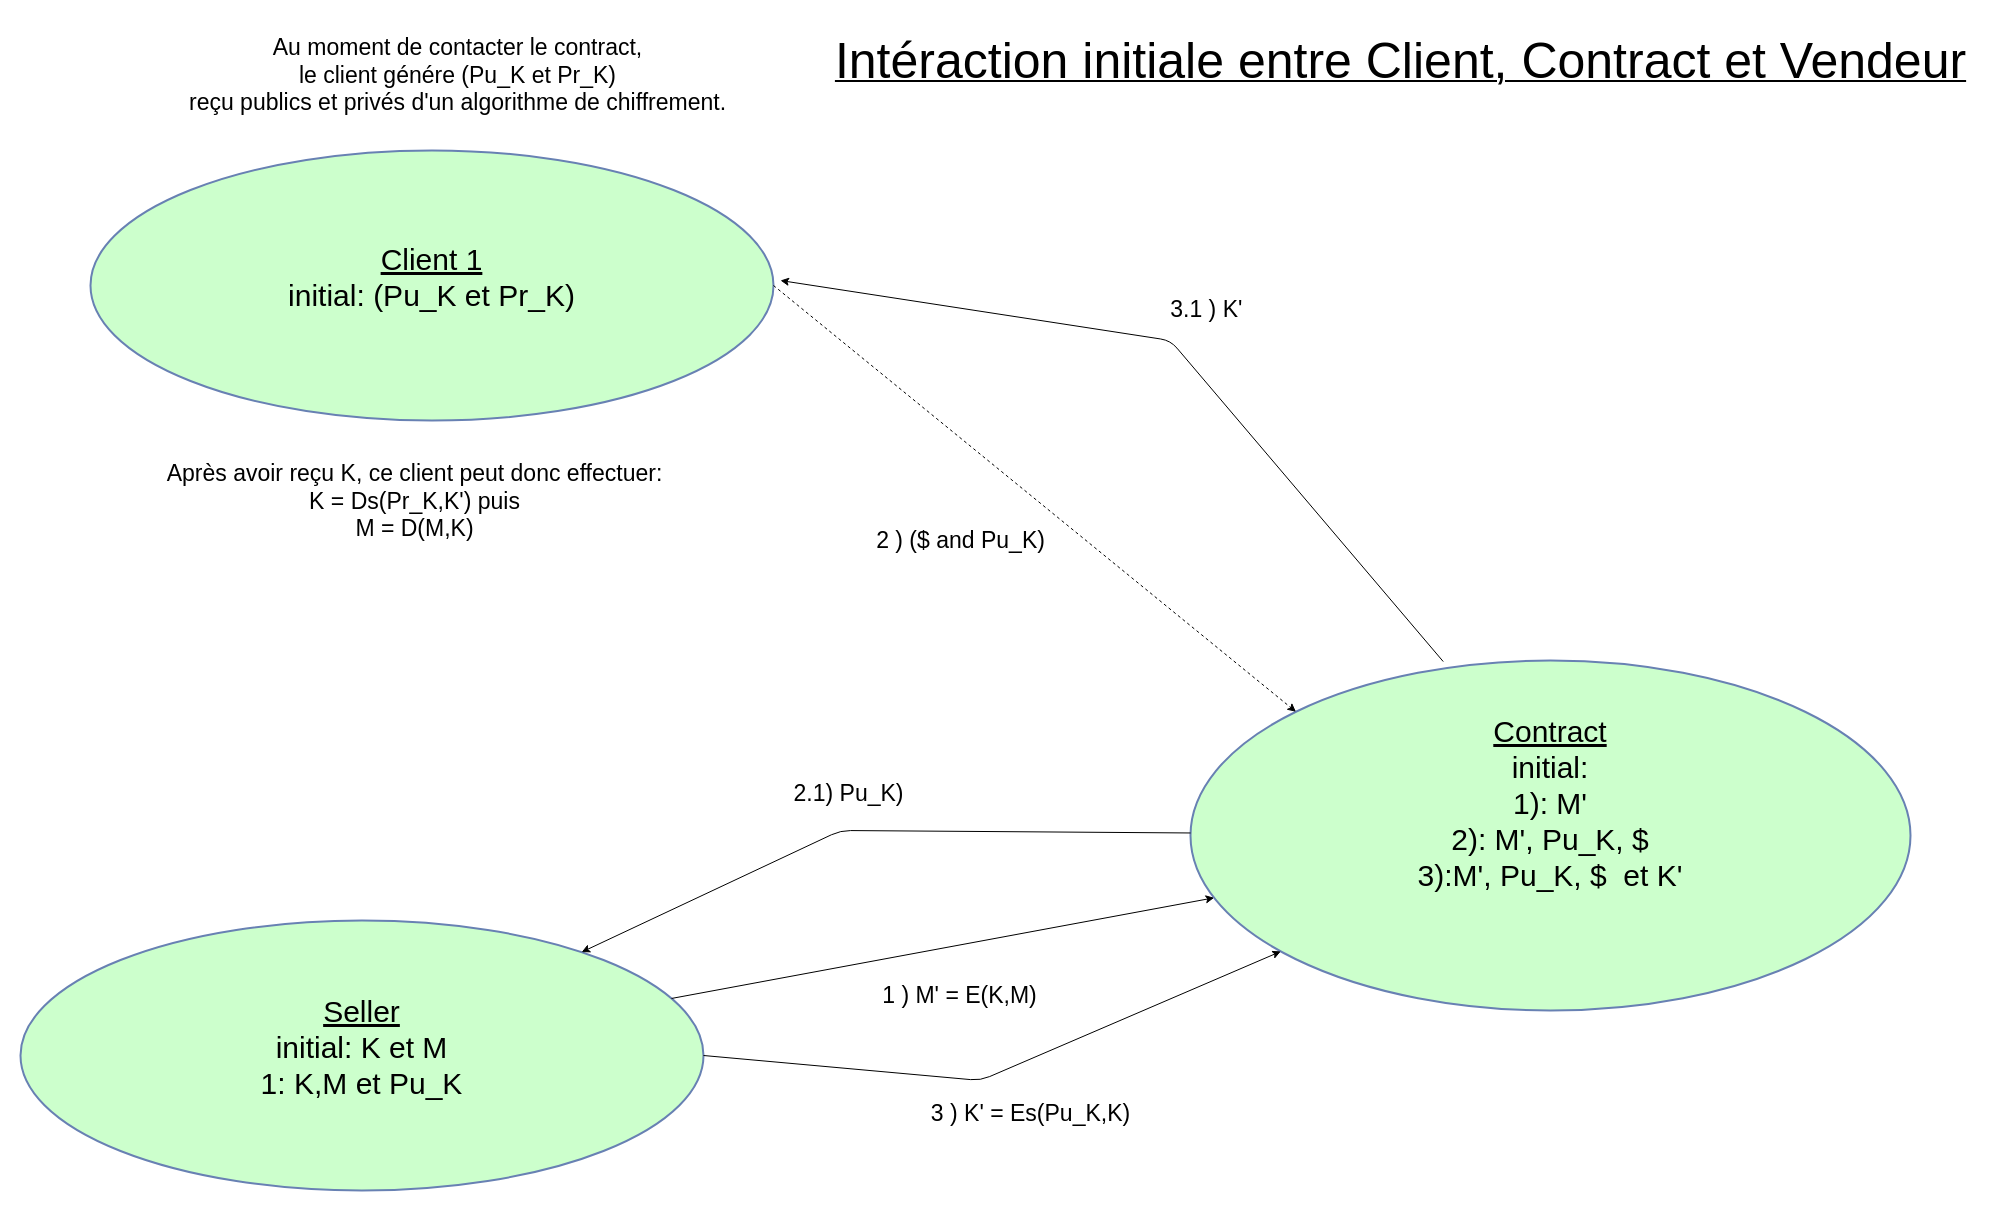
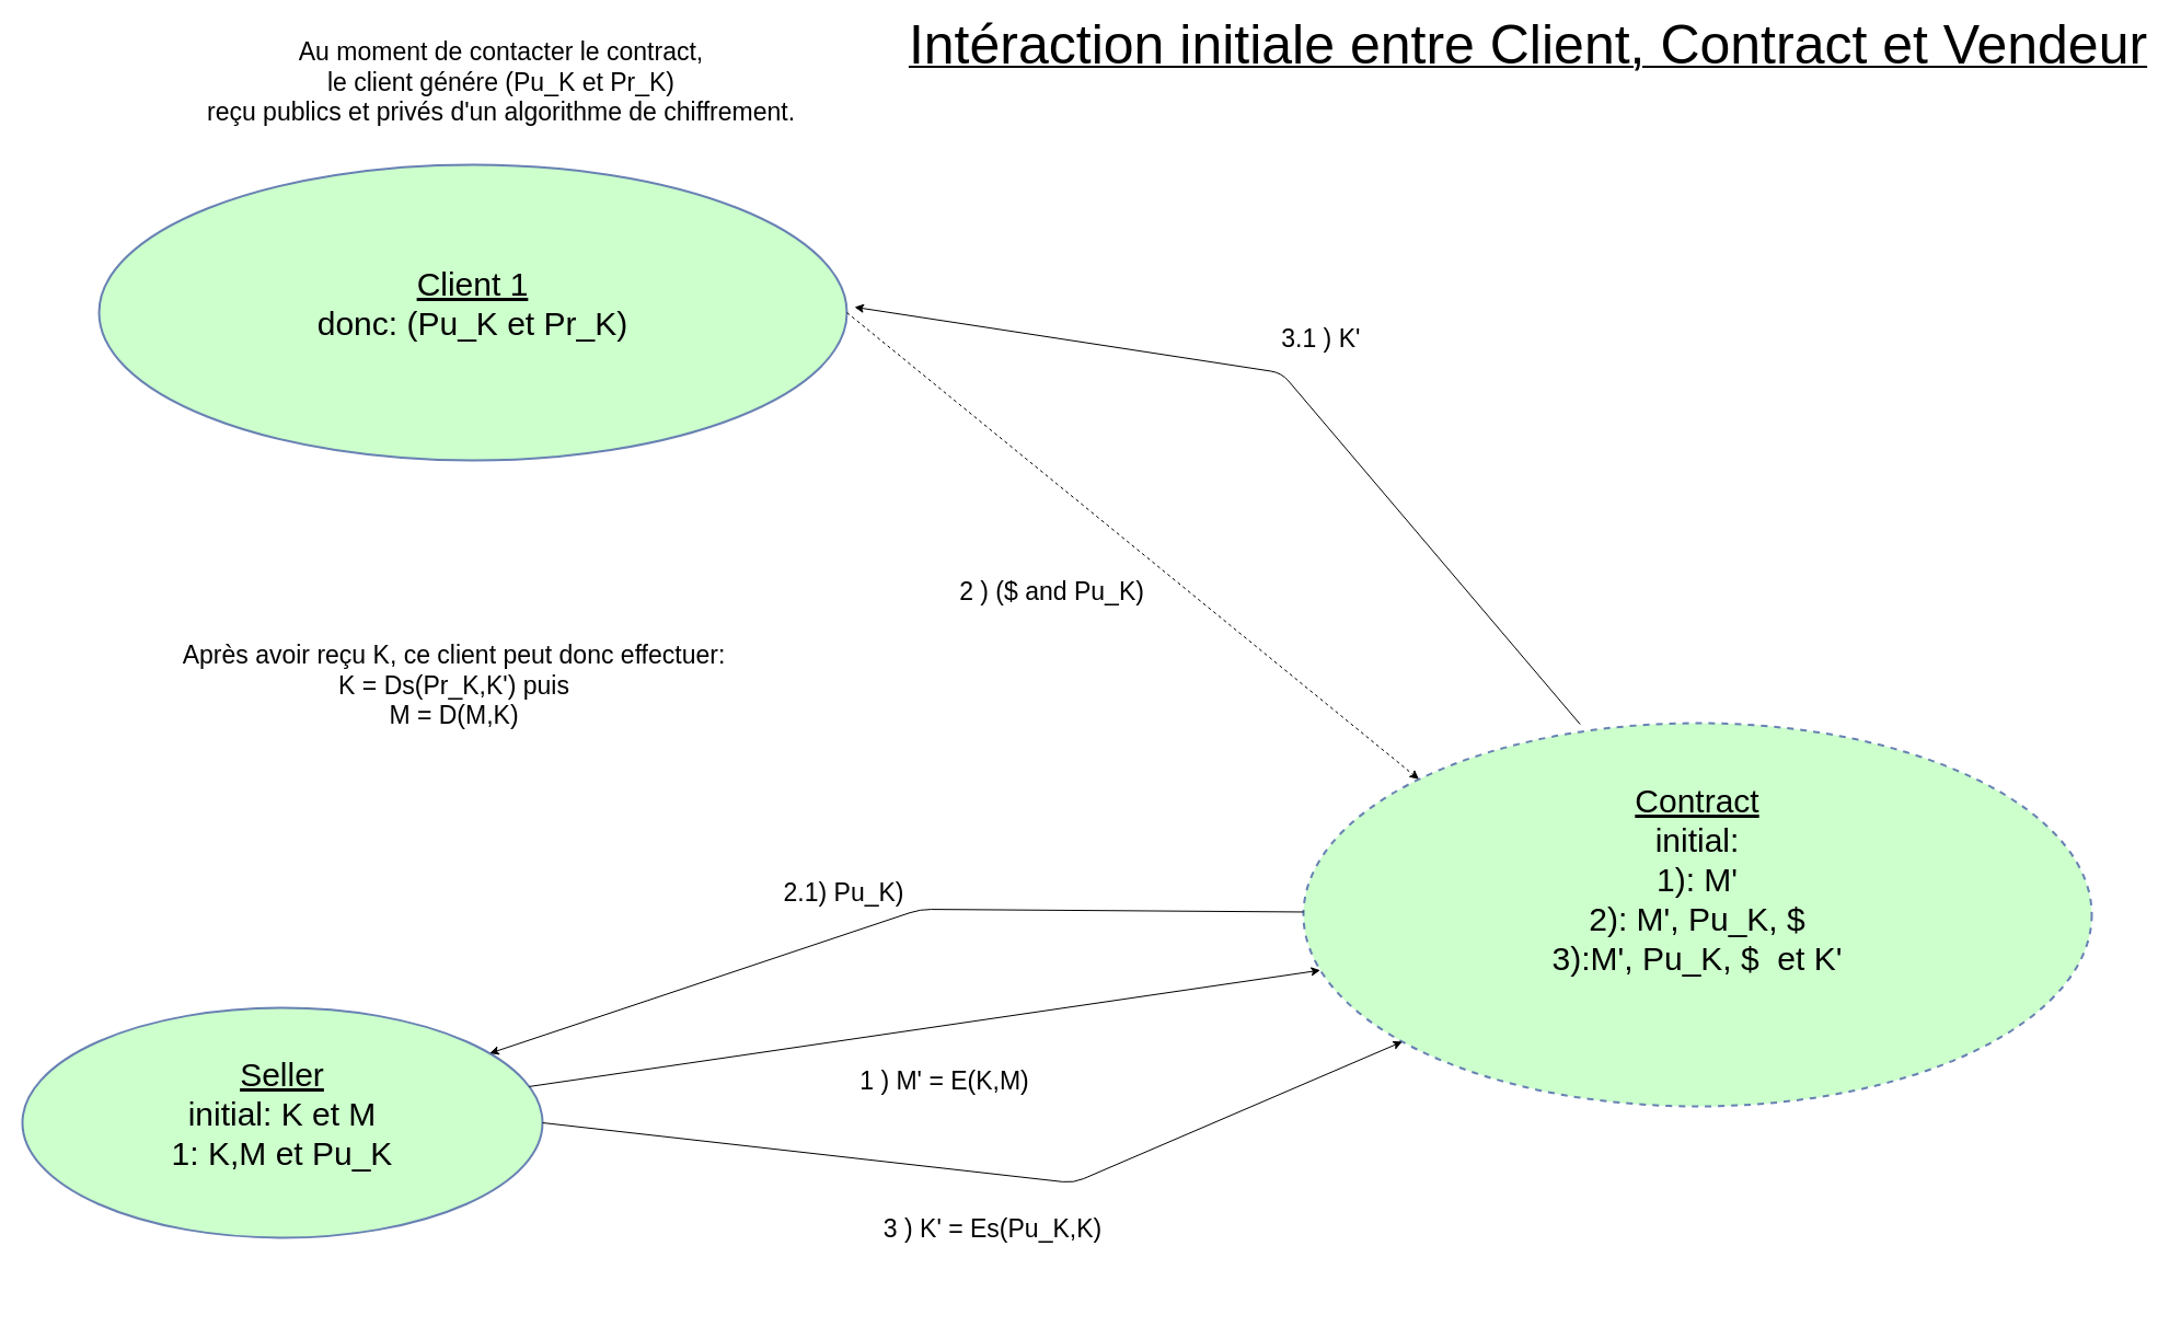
- <mxCell id="12" value="&lt;u&gt;&lt;font style=&quot;font-size: 50px&quot;&gt;Intéraction initiale entre Client, Contract et Vendeur&lt;/font&gt;&lt;/u&gt;" style="text;html=1;align=center;verticalAlign=middle;resizable=0;points=[];autosize=1;fontSize=23;" vertex="1" parent="1"><mxGeometry x="825" y="40" width="1150" height="40" as="geometry" /></mxCell>
+ <mxCell id="12" value="&lt;u&gt;&lt;font style=&quot;font-size: 50px&quot;&gt;Intéraction initiale entre Client, Contract et Vendeur&lt;/font&gt;&lt;/u&gt;" style="text;html=1;align=center;verticalAlign=middle;resizable=0;points=[];autosize=1;fontSize=23;" vertex="1" parent="1"><mxGeometry x="820" y="20" width="1150" height="40" as="geometry" /></mxCell>
- <mxCell id="3" value="&lt;font style=&quot;font-size: 30px&quot;&gt;&lt;u&gt;Client 1&lt;/u&gt;&lt;br&gt;initial: (Pu_K et Pr_K)&lt;br&gt;&lt;/font&gt;" style="ellipse;whiteSpace=wrap;html=1;rounded=1;shadow=0;comic=0;labelBackgroundColor=none;strokeColor=#6881B3;strokeWidth=2;fillColor=#CCFFCC;fontFamily=Helvetica;fontSize=22;fontColor=#000000;verticalAlign=middle;gradientColor=none;gradientDirection=north;spacingBottom=17;" parent="1" vertex="1"><mxGeometry x="90" y="150" width="683" height="270" as="geometry" /></mxCell>
+ <mxCell id="3" value="&lt;font style=&quot;font-size: 30px&quot;&gt;&lt;u&gt;Client 1&lt;/u&gt;&lt;br&gt;donc: (Pu_K et Pr_K)&lt;br&gt;&lt;/font&gt;" style="ellipse;whiteSpace=wrap;html=1;rounded=1;shadow=0;comic=0;labelBackgroundColor=none;strokeColor=#6881B3;strokeWidth=2;fillColor=#CCFFCC;fontFamily=Helvetica;fontSize=22;fontColor=#000000;verticalAlign=middle;gradientColor=none;gradientDirection=north;spacingBottom=17;" parent="1" vertex="1"><mxGeometry x="90" y="150" width="683" height="270" as="geometry" /></mxCell>
- <mxCell id="10" value="Après avoir reçu K, ce client peut donc effectuer:&lt;br&gt;K = Ds(Pr_K,K') puis&lt;br&gt;M = D(M,K)" style="text;html=1;align=center;verticalAlign=middle;resizable=0;points=[];autosize=1;fontSize=23;" vertex="1" parent="1"><mxGeometry x="159" y="456" width="510" height="90" as="geometry" /></mxCell>
+ <mxCell id="10" value="Après avoir reçu K, ce client peut donc effectuer:&lt;br&gt;K = Ds(Pr_K,K') puis&lt;br&gt;M = D(M,K)" style="text;html=1;align=center;verticalAlign=middle;resizable=0;points=[];autosize=1;fontSize=23;" vertex="1" parent="1"><mxGeometry x="159" y="581" width="510" height="90" as="geometry" /></mxCell>
- <mxCell id="2" value="&lt;font&gt;&lt;span style=&quot;font-size: 30px&quot;&gt;&lt;u&gt;Contract&lt;/u&gt;&lt;br&gt;initial: &lt;br&gt;1): M'&lt;br&gt;2): M', Pu_K, $&lt;br&gt;3):&lt;/span&gt;&lt;span style=&quot;font-size: 30px&quot;&gt;M', Pu_K, $&amp;nbsp; et K'&lt;/span&gt;&lt;span style=&quot;font-size: 23px ; background-color: rgb(255 , 255 , 255)&quot;&gt;&lt;br&gt;&lt;/span&gt;&lt;u&gt;&lt;br&gt;&lt;/u&gt;&lt;/font&gt;" style="ellipse;whiteSpace=wrap;html=1;rounded=1;shadow=0;comic=0;labelBackgroundColor=none;strokeColor=#6881B3;strokeWidth=2;fillColor=#CCFFCC;fontFamily=Helvetica;fontSize=22;fontColor=#000000;verticalAlign=middle;gradientColor=none;gradientDirection=north;spacingBottom=36;" parent="1" vertex="1"><mxGeometry x="1190" y="660" width="720" height="350" as="geometry" /></mxCell>
+ <mxCell id="2" value="&lt;font&gt;&lt;span style=&quot;font-size: 30px&quot;&gt;&lt;u&gt;Contract&lt;/u&gt;&lt;br&gt;initial: &lt;br&gt;1): M'&lt;br&gt;2): M', Pu_K, $&lt;br&gt;3):&lt;/span&gt;&lt;span style=&quot;font-size: 30px&quot;&gt;M', Pu_K, $&amp;nbsp; et K'&lt;/span&gt;&lt;span style=&quot;font-size: 23px ; background-color: rgb(255 , 255 , 255)&quot;&gt;&lt;br&gt;&lt;/span&gt;&lt;u&gt;&lt;br&gt;&lt;/u&gt;&lt;/font&gt;" style="ellipse;whiteSpace=wrap;html=1;rounded=1;shadow=0;comic=0;labelBackgroundColor=none;strokeColor=#6881B3;strokeWidth=2;fillColor=#CCFFCC;fontFamily=Helvetica;fontSize=22;fontColor=#000000;verticalAlign=middle;gradientColor=none;gradientDirection=north;spacingBottom=36;dashed=1;" parent="1" vertex="1"><mxGeometry x="1190" y="660" width="720" height="350" as="geometry" /></mxCell>
- <mxCell id="4" value="&lt;font size=&quot;1&quot;&gt;&lt;span style=&quot;font-size: 30px&quot;&gt;&lt;u&gt;Seller&lt;/u&gt;&lt;br&gt;initial: K et M&lt;br&gt;1: K,M et Pu_K&lt;br&gt;&lt;/span&gt;&lt;/font&gt;" style="ellipse;whiteSpace=wrap;html=1;rounded=1;shadow=0;comic=0;labelBackgroundColor=none;strokeColor=#6881B3;strokeWidth=2;fillColor=#CCFFCC;fontFamily=Helvetica;fontSize=22;fontColor=#000000;verticalAlign=middle;gradientColor=none;gradientDirection=north;spacingBottom=17;" vertex="1" parent="1"><mxGeometry x="20" y="920" width="683" height="270" as="geometry" /></mxCell>
+ <mxCell id="4" value="&lt;font size=&quot;1&quot;&gt;&lt;span style=&quot;font-size: 30px&quot;&gt;&lt;u&gt;Seller&lt;/u&gt;&lt;br&gt;initial: K et M&lt;br&gt;1: K,M et Pu_K&lt;br&gt;&lt;/span&gt;&lt;/font&gt;" style="ellipse;whiteSpace=wrap;html=1;rounded=1;shadow=0;comic=0;labelBackgroundColor=none;strokeColor=#6881B3;strokeWidth=2;fillColor=#CCFFCC;fontFamily=Helvetica;fontSize=22;fontColor=#000000;verticalAlign=middle;gradientColor=none;gradientDirection=north;spacingBottom=17;" vertex="1" parent="1"><mxGeometry x="20" y="920" width="475" height="210" as="geometry" /></mxCell>
